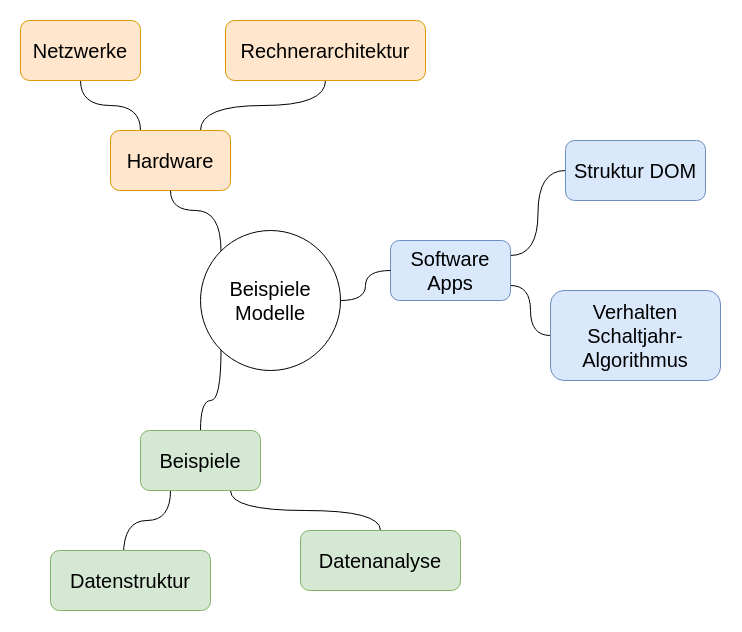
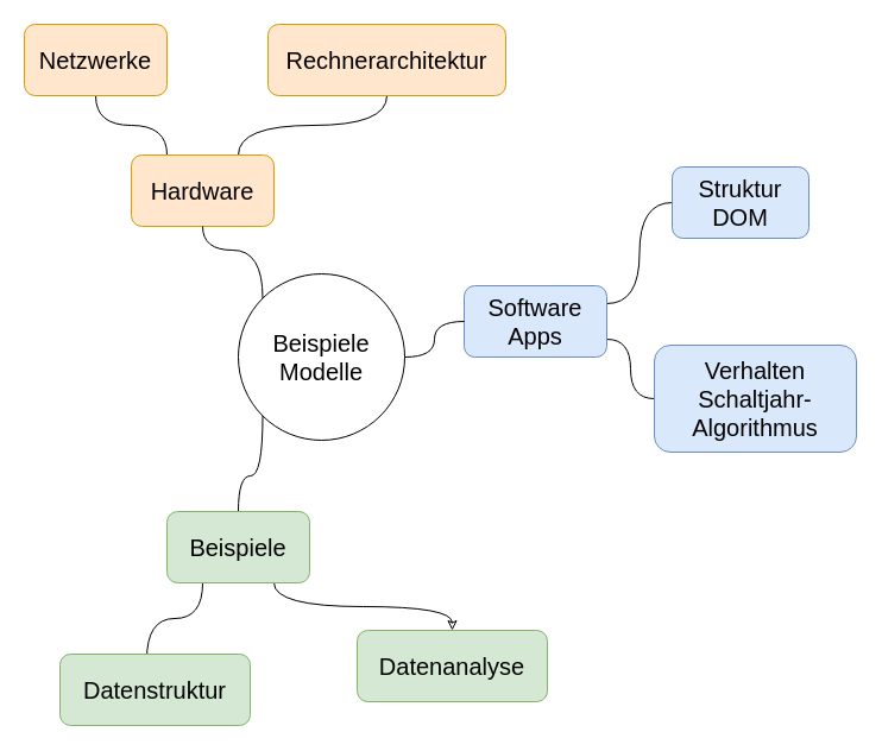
- <mxCell id="17" value="Struktur DOM" style="rounded=1;whiteSpace=wrap;html=1;fontSize=20;fillColor=#dae8fc;strokeColor=#6c8ebf;" vertex="1" parent="1"><mxGeometry x="565" y="140" width="140" height="60" as="geometry" /></mxCell>
+ <mxCell id="17" value="Struktur DOM" style="rounded=1;whiteSpace=wrap;html=1;fontSize=20;fillColor=#dae8fc;strokeColor=#6c8ebf;" vertex="1" parent="1"><mxGeometry x="565" y="140" width="115" height="60" as="geometry" /></mxCell>
- <mxCell id="10" style="edgeStyle=orthogonalEdgeStyle;curved=1;orthogonalLoop=1;jettySize=auto;html=1;exitX=0.75;exitY=1;exitDx=0;exitDy=0;endArrow=none;endFill=0;fontSize=20;" edge="1" parent="1" source="11" target="16"><mxGeometry relative="1" as="geometry" /></mxCell>
+ <mxCell id="10" style="edgeStyle=orthogonalEdgeStyle;curved=1;orthogonalLoop=1;jettySize=auto;html=1;exitX=0.75;exitY=1;exitDx=0;exitDy=0;endArrow=classic;endFill=0;fontSize=20;" edge="1" parent="1" source="11" target="16"><mxGeometry relative="1" as="geometry" /></mxCell>
